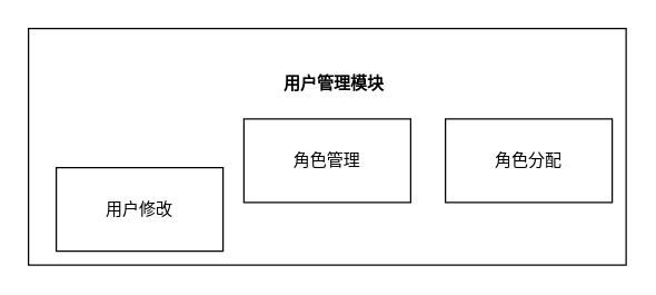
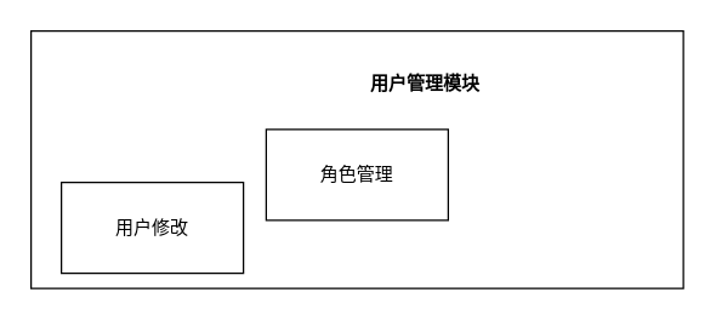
- <mxCell id="6" value="&lt;b&gt;用户管理模块&lt;/b&gt;" style="text;html=1;strokeColor=none;fillColor=none;align=center;verticalAlign=middle;whiteSpace=wrap;rounded=0;" vertex="1" parent="1"><mxGeometry x="140" y="40" width="200" height="40" as="geometry" /></mxCell>
+ <mxCell id="6" value="&lt;b&gt;用户管理模块&lt;/b&gt;" style="text;html=1;strokeColor=none;fillColor=none;align=center;verticalAlign=middle;whiteSpace=wrap;rounded=0;" vertex="1" parent="1"><mxGeometry x="180" y="35" width="200" height="40" as="geometry" /></mxCell>
- <mxCell id="5" value="角色分配" style="rounded=0;whiteSpace=wrap;html=1;" vertex="1" parent="1"><mxGeometry x="320" y="85" width="120" height="60" as="geometry" /></mxCell>
